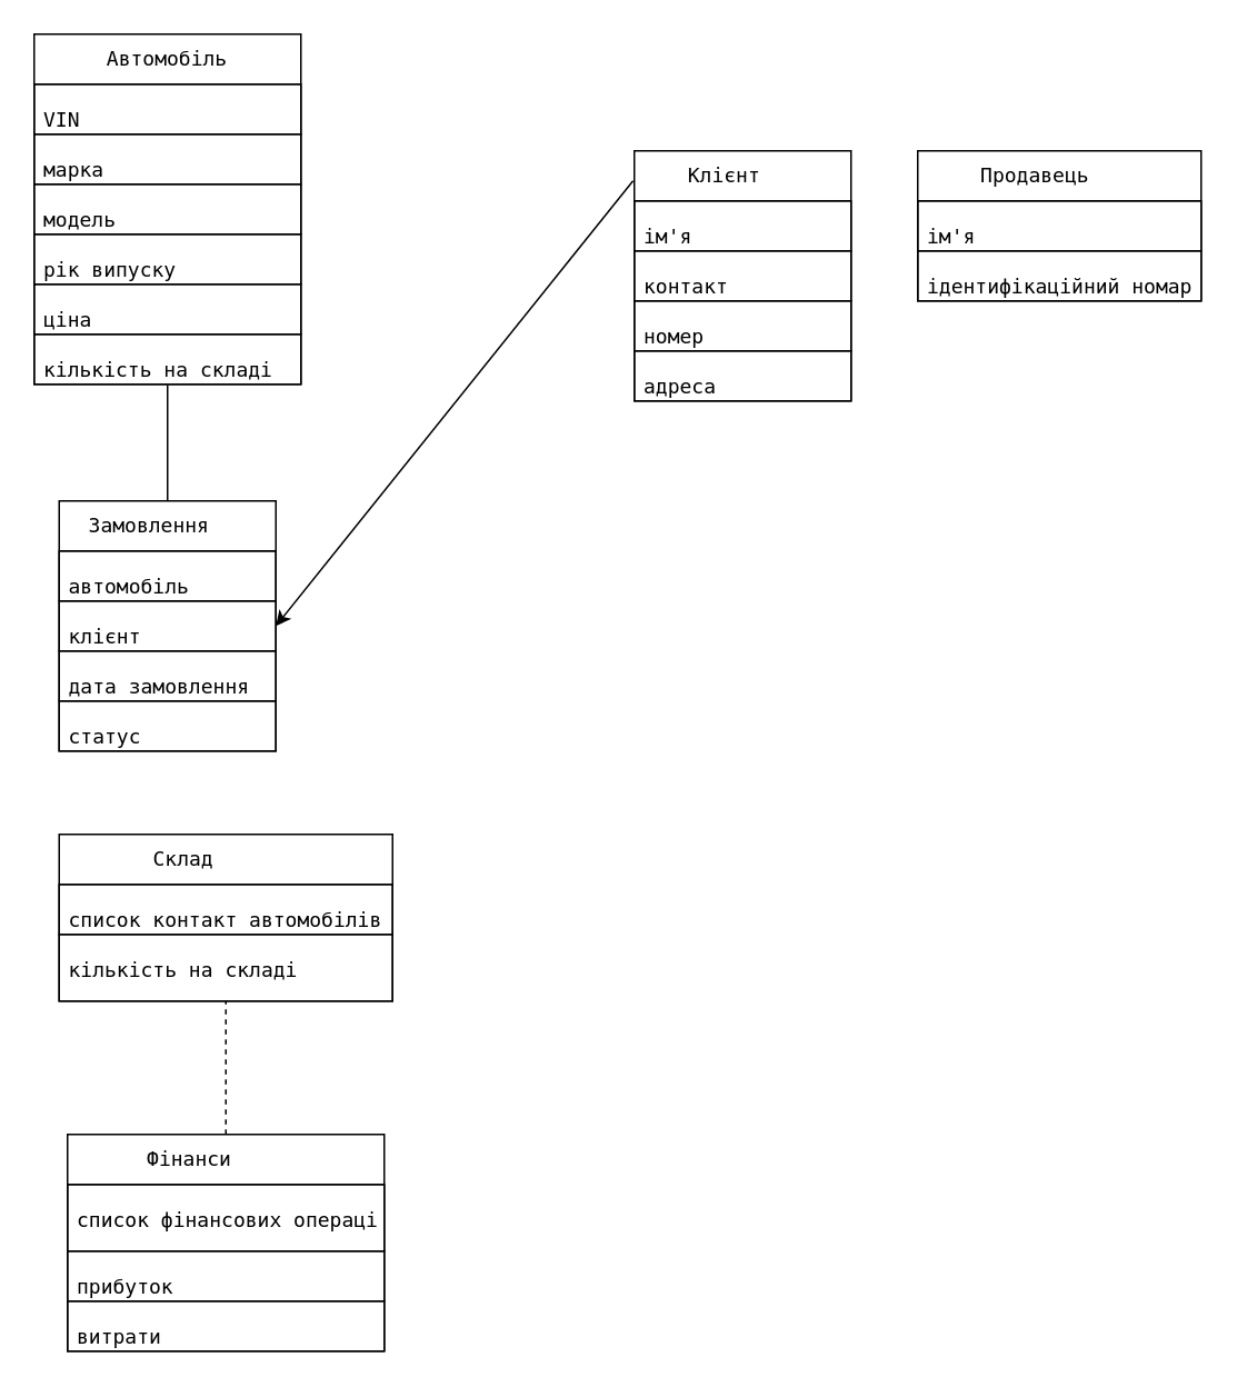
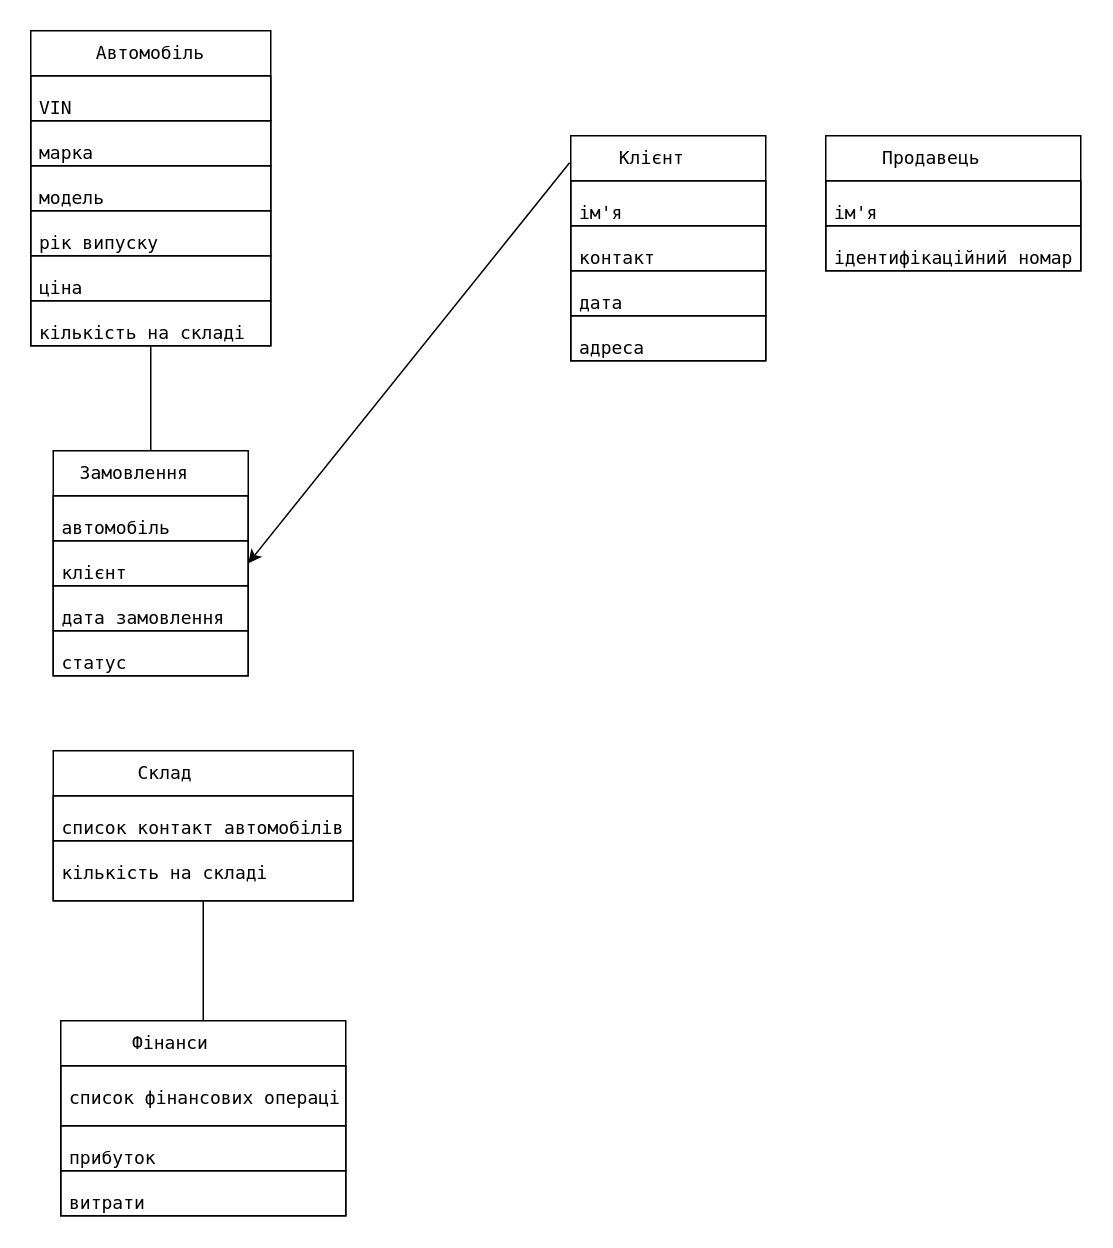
- <mxCell id="12" value="&lt;pre&gt;&lt;code class=&quot;!whitespace-pre hljs language-lua&quot;&gt;номер     &lt;/code&gt;&lt;/pre&gt;" style="text;strokeColor=default;fillColor=none;align=left;verticalAlign=middle;spacingLeft=4;spacingRight=4;overflow=hidden;points=[[0,0.5],[1,0.5]];portConstraint=eastwest;rotatable=0;whiteSpace=wrap;html=1;" vertex="1" parent="9"><mxGeometry y="90" width="130" height="30" as="geometry" /></mxCell>
+ <mxCell id="12" value="&lt;pre&gt;&lt;code class=&quot;!whitespace-pre hljs language-lua&quot;&gt;дата     &lt;/code&gt;&lt;/pre&gt;" style="text;strokeColor=default;fillColor=none;align=left;verticalAlign=middle;spacingLeft=4;spacingRight=4;overflow=hidden;points=[[0,0.5],[1,0.5]];portConstraint=eastwest;rotatable=0;whiteSpace=wrap;html=1;" vertex="1" parent="9"><mxGeometry y="90" width="130" height="30" as="geometry" /></mxCell>
- <mxCell id="30" value="" style="endArrow=none;html=1;rounded=0;entryX=0.5;entryY=1;entryDx=0;entryDy=0;exitX=0.5;exitY=0;exitDx=0;exitDy=0;dashed=1;" edge="1" parent="1" source="26" target="23"><mxGeometry width="50" height="50" relative="1" as="geometry"><mxPoint x="90" y="670" as="sourcePoint" /><mxPoint x="140" y="610" as="targetPoint" /></mxGeometry></mxCell>
+ <mxCell id="30" value="" style="endArrow=none;html=1;rounded=0;entryX=0.5;entryY=1;entryDx=0;entryDy=0;exitX=0.5;exitY=0;exitDx=0;exitDy=0;" edge="1" parent="1" source="26" target="23"><mxGeometry width="50" height="50" relative="1" as="geometry"><mxPoint x="90" y="670" as="sourcePoint" /><mxPoint x="140" y="610" as="targetPoint" /></mxGeometry></mxCell>
